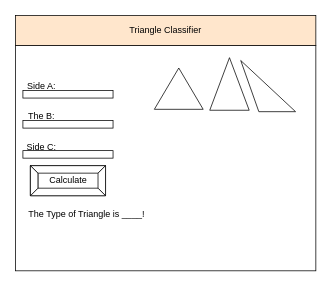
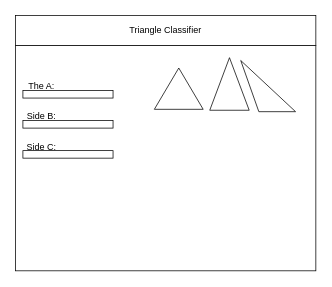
- <mxCell id="3" value="Triangle Classifier" style="rounded=0;whiteSpace=wrap;html=1;fillColor=#ffe6cc;" parent="1" vertex="1"><mxGeometry x="20" y="20" width="400" height="40" as="geometry" /></mxCell>
+ <mxCell id="3" value="Triangle Classifier" style="rounded=0;whiteSpace=wrap;html=1;" parent="1" vertex="1"><mxGeometry x="20" y="20" width="400" height="40" as="geometry" /></mxCell>
- <mxCell id="6" value="Side A:" style="text;html=1;strokeColor=none;fillColor=none;align=center;verticalAlign=middle;whiteSpace=wrap;rounded=0;" vertex="1" parent="1"><mxGeometry x="30" y="110" width="50" height="10" as="geometry" /></mxCell>
+ <mxCell id="6" value="The A:" style="text;html=1;strokeColor=none;fillColor=none;align=center;verticalAlign=middle;whiteSpace=wrap;rounded=0;" vertex="1" parent="1"><mxGeometry x="30" y="110" width="50" height="10" as="geometry" /></mxCell>
- <mxCell id="8" value="The B:" style="text;html=1;strokeColor=none;fillColor=none;align=center;verticalAlign=middle;whiteSpace=wrap;rounded=0;" vertex="1" parent="1"><mxGeometry x="30" y="150" width="50" height="10" as="geometry" /></mxCell>
+ <mxCell id="8" value="Side B:" style="text;html=1;strokeColor=none;fillColor=none;align=center;verticalAlign=middle;whiteSpace=wrap;rounded=0;" vertex="1" parent="1"><mxGeometry x="30" y="150" width="50" height="10" as="geometry" /></mxCell>
- <mxCell id="4" value="Calculate" style="labelPosition=center;verticalLabelPosition=middle;align=center;html=1;shape=mxgraph.basic.button;dx=10;" parent="1" vertex="1"><mxGeometry x="40" y="220" width="100" height="40" as="geometry" /></mxCell>
- <mxCell id="14" value="The Type of Triangle is ____!" style="text;html=1;strokeColor=none;fillColor=none;align=center;verticalAlign=middle;whiteSpace=wrap;rounded=0;" vertex="1" parent="1"><mxGeometry x="30" y="270" width="170" height="30" as="geometry" /></mxCell>
